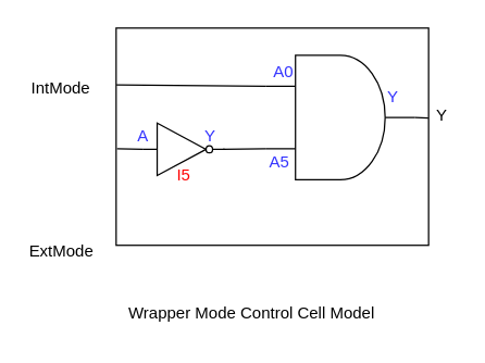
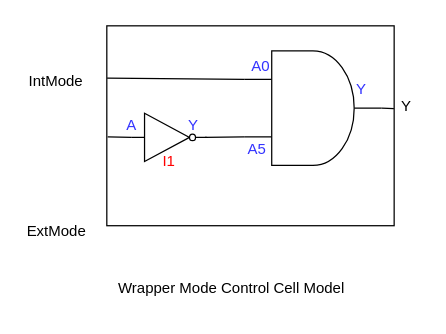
- <mxCell id="6" value="&lt;font style=&quot;color: rgb(255, 0, 0);&quot;&gt;I5&lt;/font&gt;" style="text;html=1;align=center;verticalAlign=middle;whiteSpace=wrap;rounded=0;" vertex="1" parent="3"><mxGeometry x="41" y="32.143" width="18" height="12.857" as="geometry" /></mxCell>
+ <mxCell id="6" value="&lt;font style=&quot;color: rgb(255, 0, 0);&quot;&gt;I1&lt;/font&gt;" style="text;html=1;align=center;verticalAlign=middle;whiteSpace=wrap;rounded=0;" vertex="1" parent="3"><mxGeometry x="41" y="32.143" width="18" height="12.857" as="geometry" /></mxCell>
